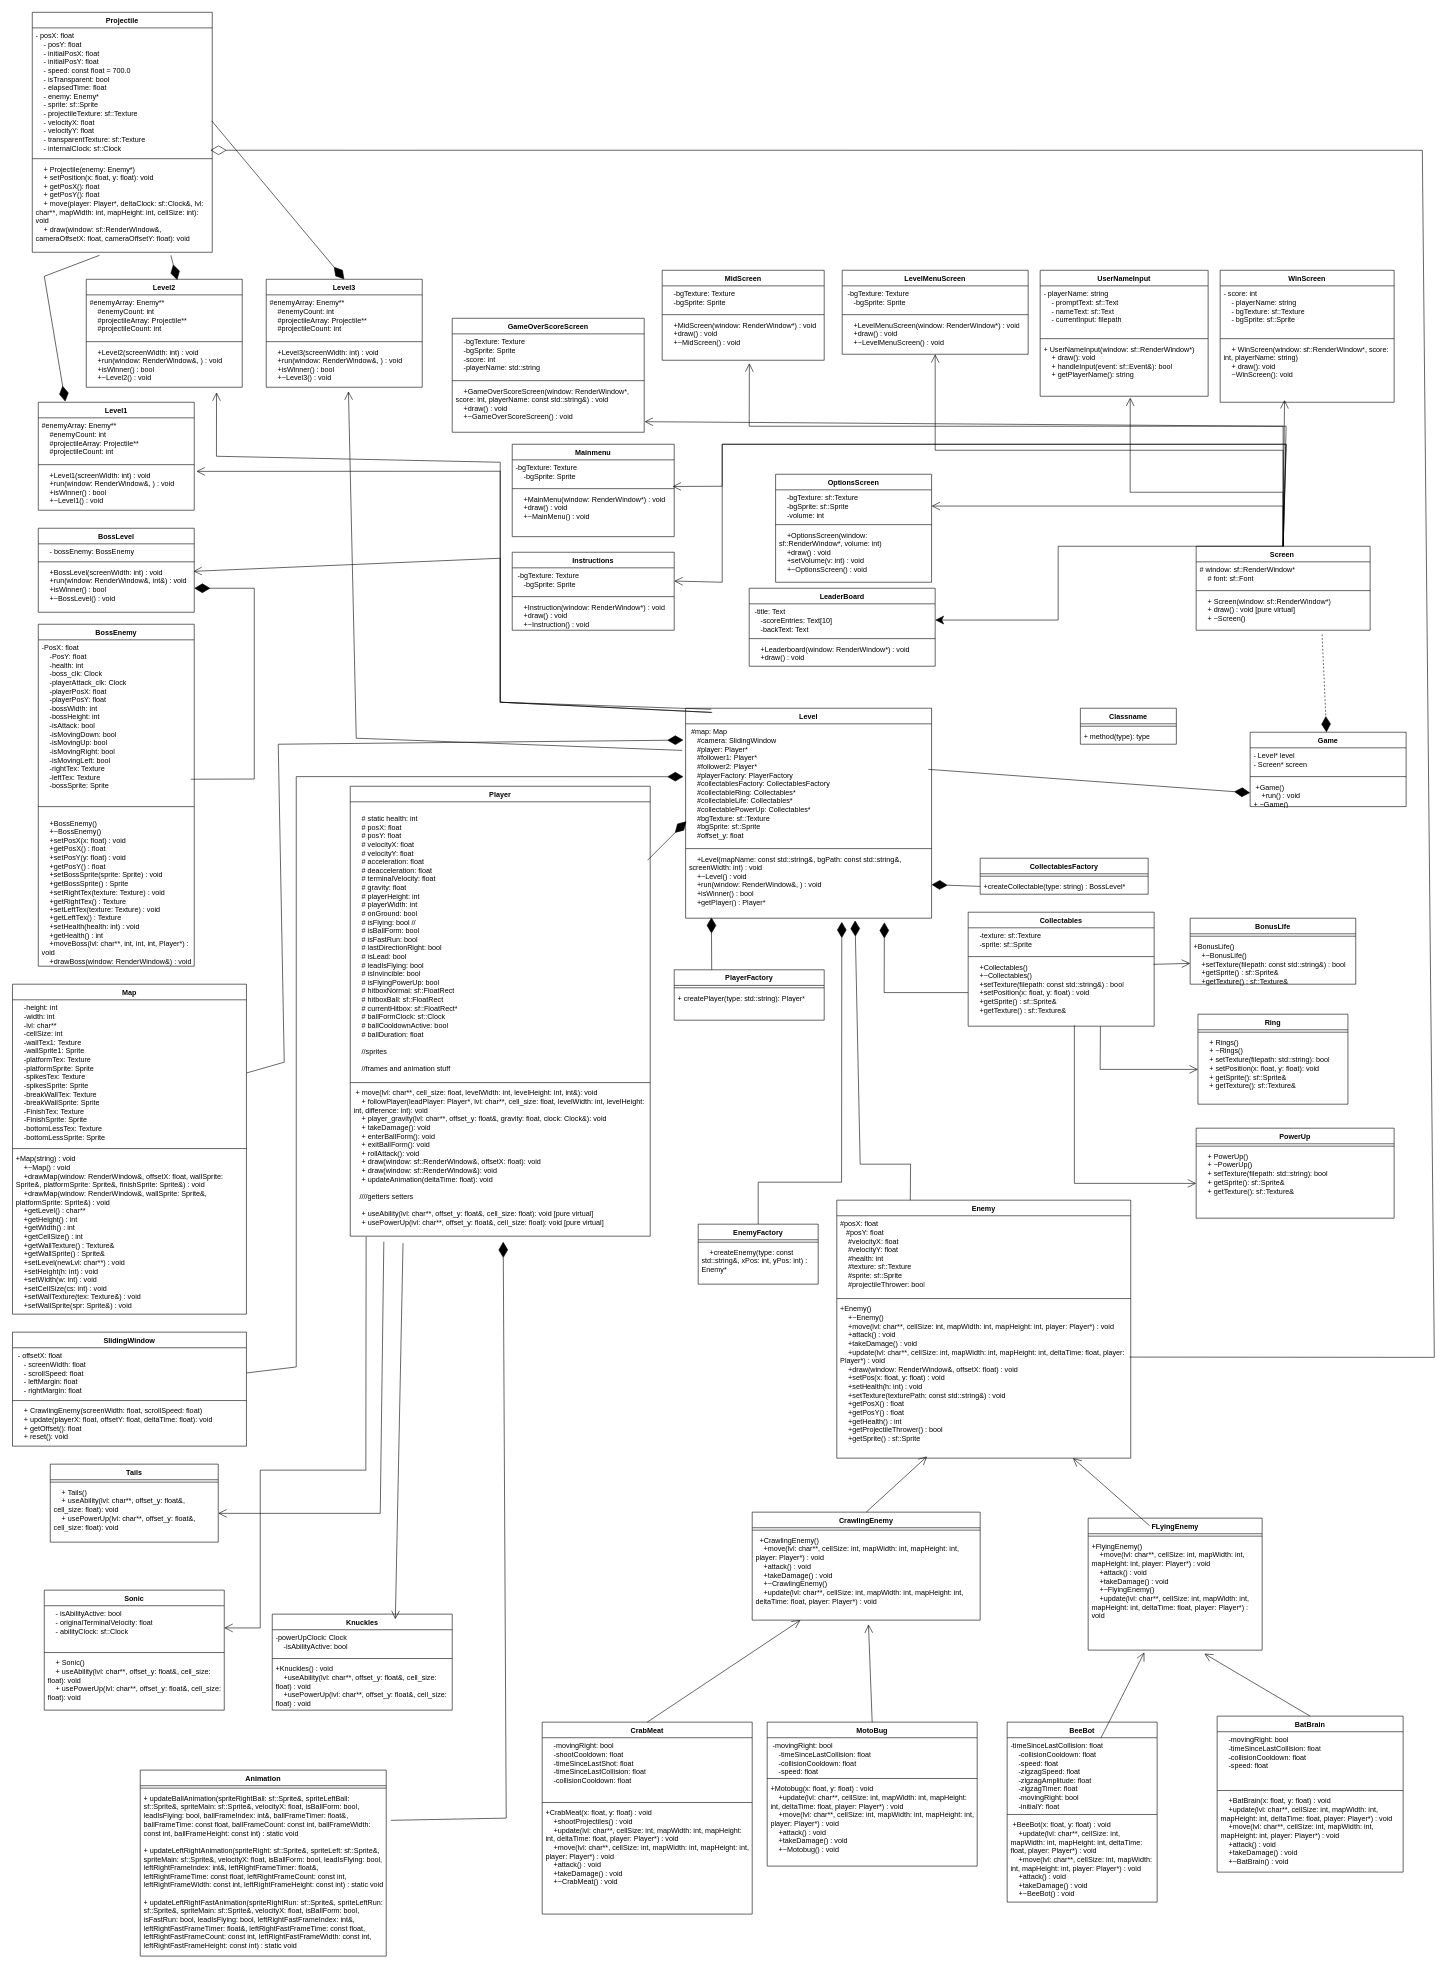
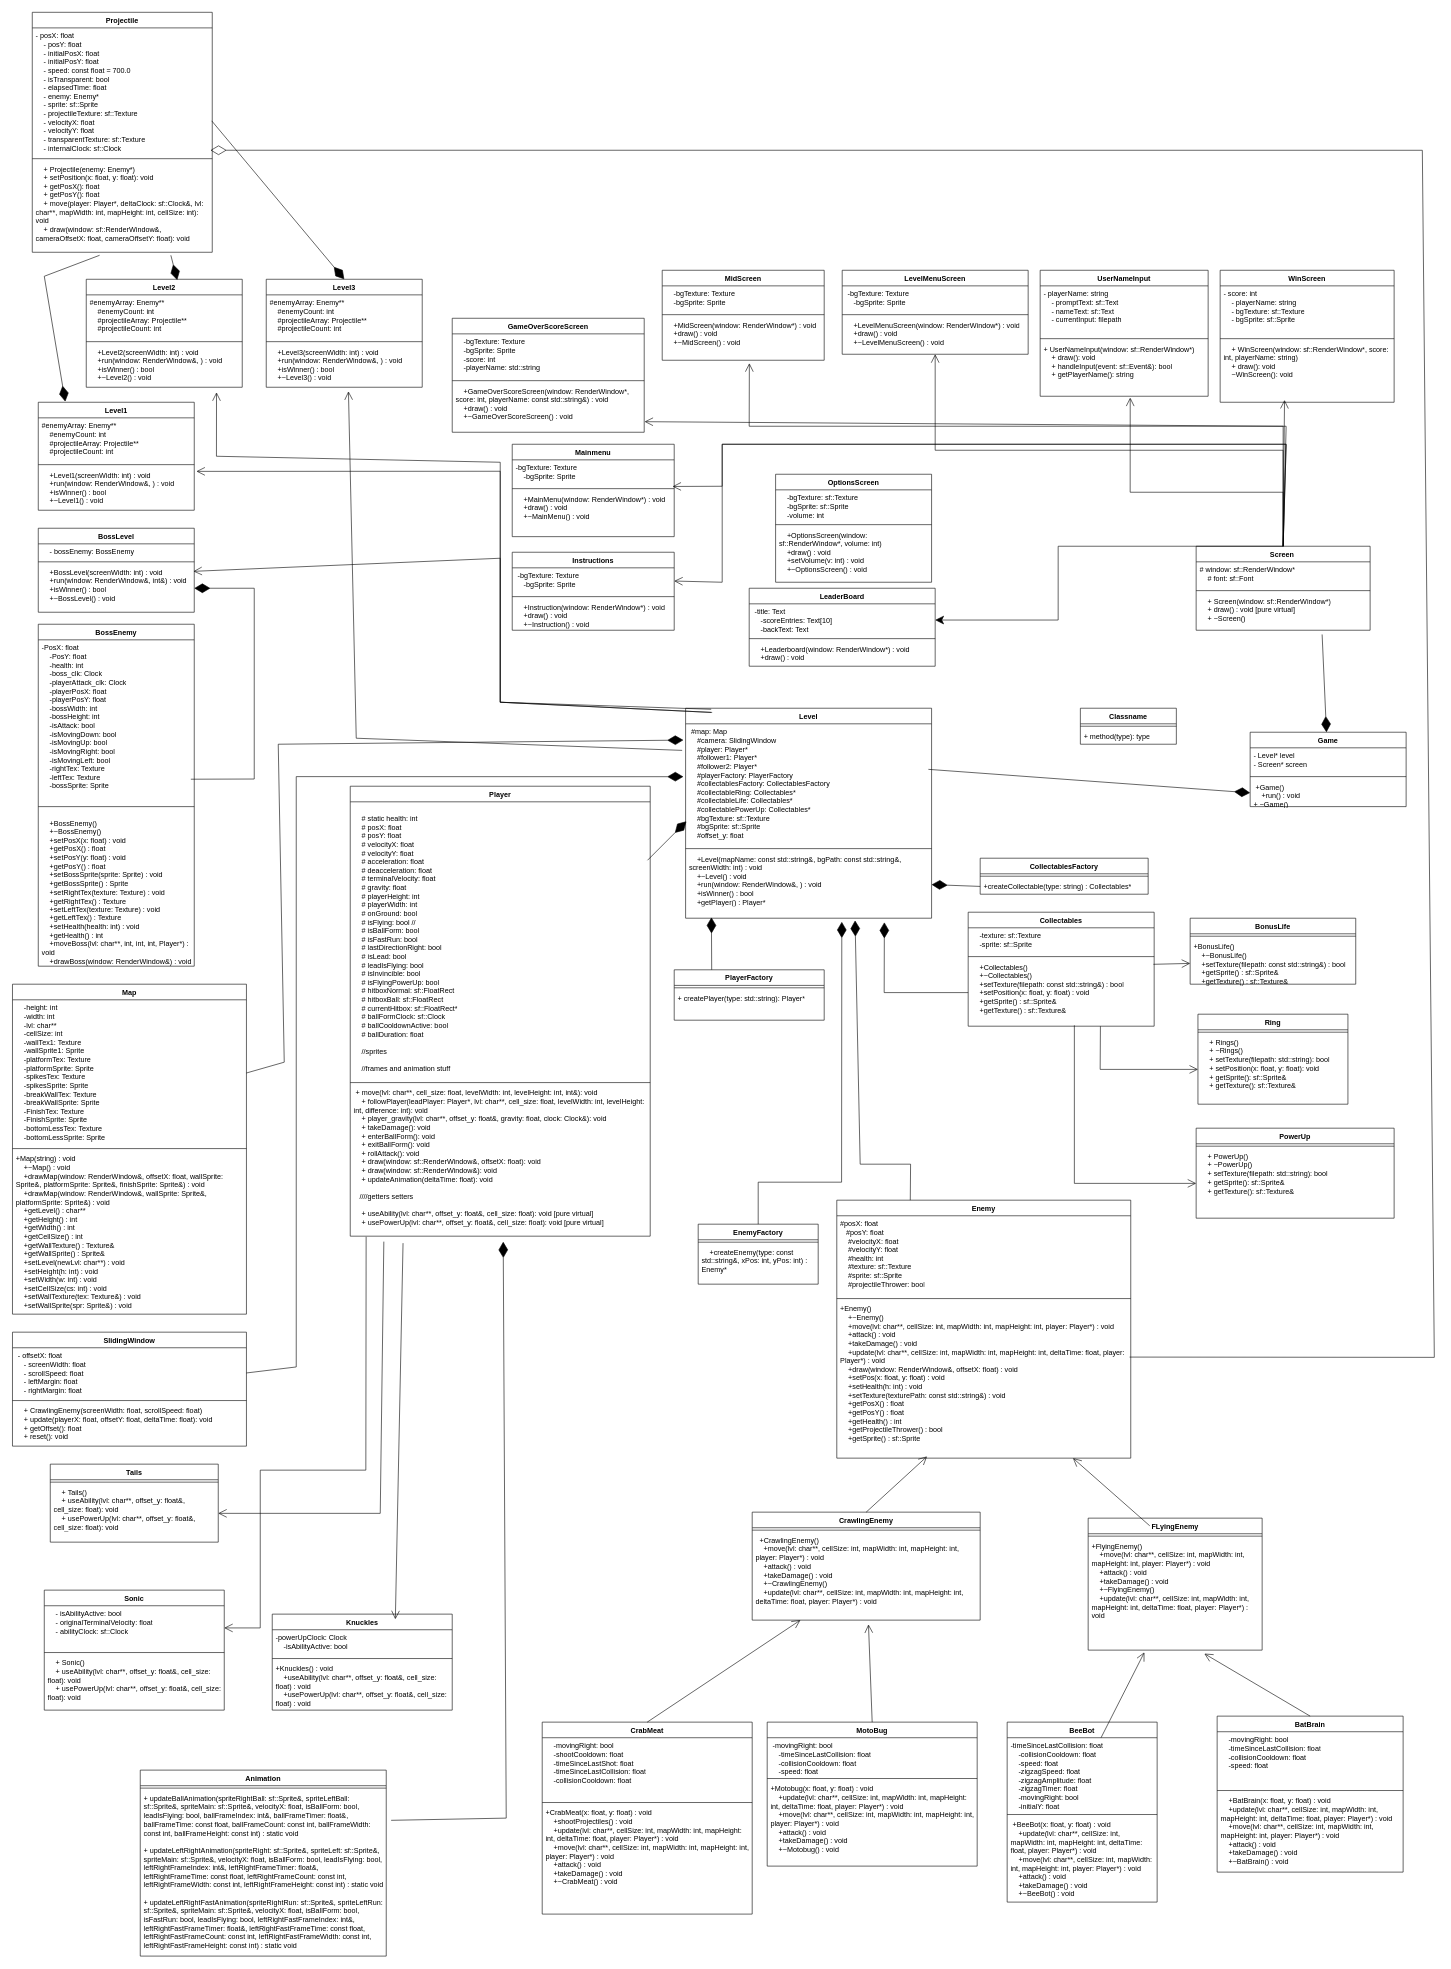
- <mxCell id="115" value="" style="endArrow=open;endFill=1;endSize=12;html=1;rounded=0;exitX=0.5;exitY=0;exitDx=0;exitDy=0;entryX=1;entryY=0.5;entryDx=0;entryDy=0;" edge="1" parent="1" source="26" target="84"><mxGeometry width="160" relative="1" as="geometry"><mxPoint x="1603" y="820" as="sourcePoint" /><mxPoint x="1763" y="820" as="targetPoint" /><Array as="points"><mxPoint x="2138" y="843" /></Array></mxGeometry></mxCell>
- <mxCell id="116" value="" style="endArrow=diamondThin;endFill=1;endSize=24;html=1;rounded=0;exitX=0.724;exitY=1.113;exitDx=0;exitDy=0;exitPerimeter=0;dashed=1;" edge="1" parent="1" source="29" target="14"><mxGeometry width="160" relative="1" as="geometry"><mxPoint x="1583" y="1070" as="sourcePoint" /><mxPoint x="1743" y="1070" as="targetPoint" /></mxGeometry></mxCell>
+ <mxCell id="116" value="" style="endArrow=diamondThin;endFill=1;endSize=24;html=1;rounded=0;exitX=0.724;exitY=1.113;exitDx=0;exitDy=0;exitPerimeter=0;" edge="1" parent="1" source="29" target="14"><mxGeometry width="160" relative="1" as="geometry"><mxPoint x="1583" y="1070" as="sourcePoint" /><mxPoint x="1743" y="1070" as="targetPoint" /></mxGeometry></mxCell>
- <mxCell id="78" value="+createCollectable(type: string) : BossLevel*" style="text;strokeColor=none;fillColor=none;align=left;verticalAlign=top;spacingLeft=4;spacingRight=4;overflow=hidden;rotatable=0;points=[[0,0.5],[1,0.5]];portConstraint=eastwest;whiteSpace=wrap;html=1;" vertex="1" parent="76"><mxGeometry y="34" width="280" height="26" as="geometry" /></mxCell>
+ <mxCell id="78" value="+createCollectable(type: string) : Collectables*" style="text;strokeColor=none;fillColor=none;align=left;verticalAlign=top;spacingLeft=4;spacingRight=4;overflow=hidden;rotatable=0;points=[[0,0.5],[1,0.5]];portConstraint=eastwest;whiteSpace=wrap;html=1;" vertex="1" parent="76"><mxGeometry y="34" width="280" height="26" as="geometry" /></mxCell>
